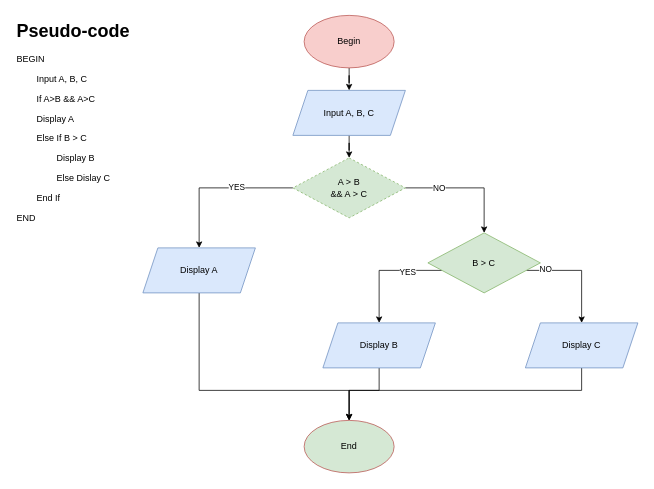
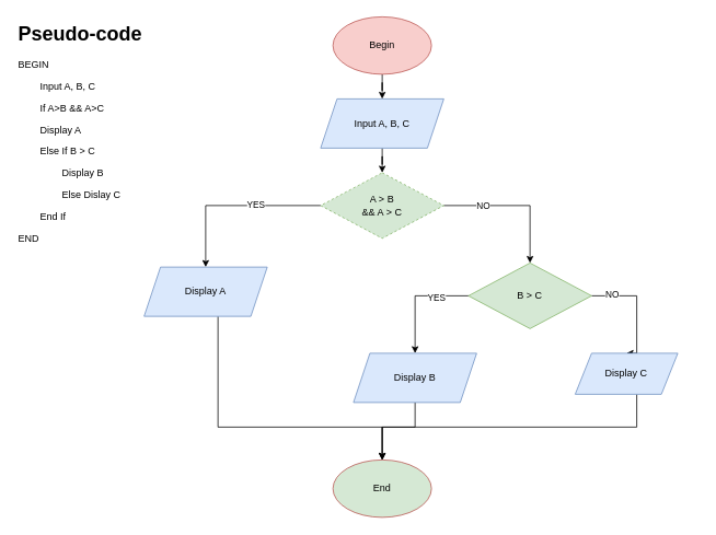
- <mxCell id="18" value="B &amp;gt; C" style="rhombus;whiteSpace=wrap;html=1;fillColor=#d5e8d4;strokeColor=#82b366;" vertex="1" parent="1"><mxGeometry x="570" y="310" width="150" height="80" as="geometry" /></mxCell>
+ <mxCell id="18" value="B &amp;gt; C" style="rhombus;whiteSpace=wrap;html=1;fillColor=#d5e8d4;strokeColor=#82b366;" vertex="1" parent="1"><mxGeometry x="570" y="320" width="150" height="80" as="geometry" /></mxCell>
- <mxCell id="13" value="Display A" style="shape=parallelogram;perimeter=parallelogramPerimeter;whiteSpace=wrap;html=1;fixedSize=1;fillColor=#dae8fc;strokeColor=#6c8ebf;" vertex="1" parent="1"><mxGeometry x="190" y="330" width="150" height="60" as="geometry" /></mxCell>
+ <mxCell id="13" value="Display A" style="shape=parallelogram;perimeter=parallelogramPerimeter;whiteSpace=wrap;html=1;fixedSize=1;fillColor=#dae8fc;strokeColor=#6c8ebf;" vertex="1" parent="1"><mxGeometry x="175" y="325" width="150" height="60" as="geometry" /></mxCell>
- <mxCell id="22" value="Display C" style="shape=parallelogram;perimeter=parallelogramPerimeter;whiteSpace=wrap;html=1;fixedSize=1;fillColor=#dae8fc;strokeColor=#6c8ebf;" vertex="1" parent="1"><mxGeometry x="700" y="430" width="150" height="60" as="geometry" /></mxCell>
+ <mxCell id="22" value="Display C" style="shape=parallelogram;perimeter=parallelogramPerimeter;whiteSpace=wrap;html=1;fixedSize=1;fillColor=#dae8fc;strokeColor=#6c8ebf;" vertex="1" parent="1"><mxGeometry x="700" y="430" width="125" height="50" as="geometry" /></mxCell>
